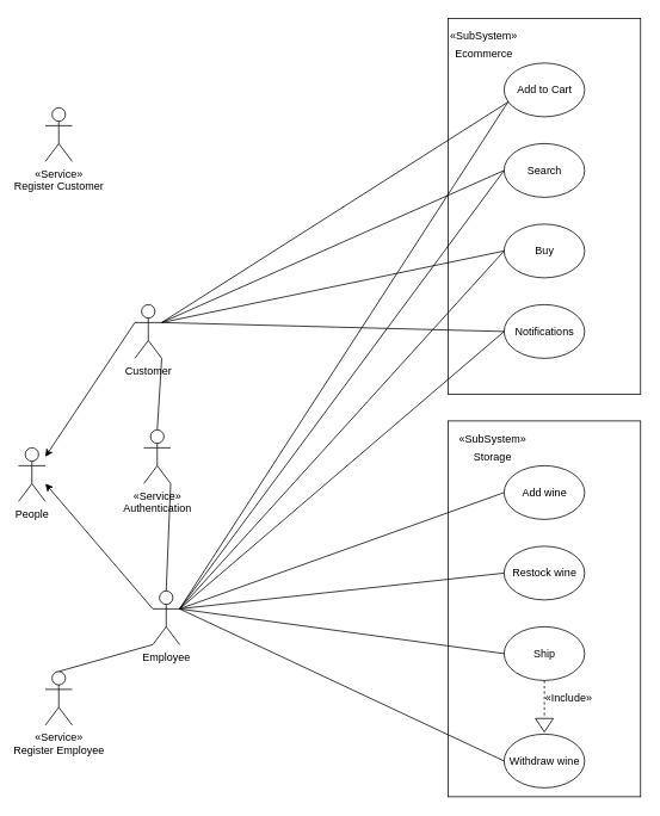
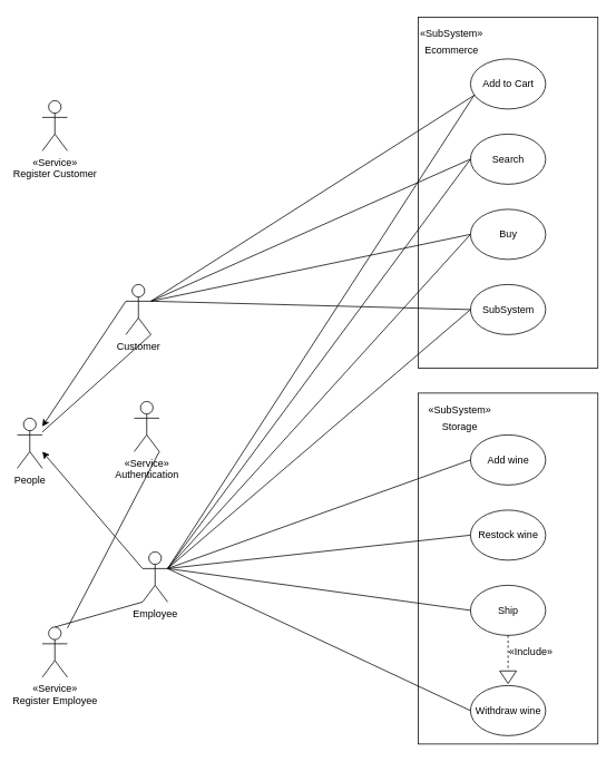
- <mxCell id="9" value="Notifications" style="ellipse;whiteSpace=wrap;html=1;fillColor=none;" parent="2" vertex="1"><mxGeometry x="62.5" y="320" width="90" height="60" as="geometry" /></mxCell>
+ <mxCell id="9" value="SubSystem" style="ellipse;whiteSpace=wrap;html=1;fillColor=none;" parent="2" vertex="1"><mxGeometry x="62.5" y="320" width="90" height="60" as="geometry" /></mxCell>
- <mxCell id="28" value="" style="endArrow=none;html=1;entryX=0.5;entryY=0;entryDx=0;entryDy=0;exitX=1;exitY=1;exitDx=0;exitDy=0;exitPerimeter=0;entryPerimeter=0;" edge="1" parent="1" source="24" target="30"><mxGeometry width="50" height="50" relative="1" as="geometry"><mxPoint x="170" y="420" as="sourcePoint" /><mxPoint x="185" y="480" as="targetPoint" /></mxGeometry></mxCell>
+ <mxCell id="28" value="" style="endArrow=none;html=1;exitX=1;exitY=1;exitDx=0;exitDy=0;exitPerimeter=0;" edge="1" parent="1" source="24" target="22"><mxGeometry width="50" height="50" relative="1" as="geometry"><mxPoint x="170" y="420" as="sourcePoint" /><mxPoint x="185" y="480" as="targetPoint" /></mxGeometry></mxCell>
- <mxCell id="29" value="" style="endArrow=none;html=1;entryX=0.5;entryY=0;entryDx=0;entryDy=0;entryPerimeter=0;exitX=1;exitY=1;exitDx=0;exitDy=0;exitPerimeter=0;" edge="1" parent="1" source="30" target="23"><mxGeometry width="50" height="50" relative="1" as="geometry"><mxPoint x="185" y="580" as="sourcePoint" /><mxPoint x="180" y="640" as="targetPoint" /></mxGeometry></mxCell>
+ <mxCell id="29" value="" style="endArrow=none;html=1;exitX=1;exitY=1;exitDx=0;exitDy=0;exitPerimeter=0;" edge="1" parent="1" source="30" target="31"><mxGeometry width="50" height="50" relative="1" as="geometry"><mxPoint x="185" y="580" as="sourcePoint" /><mxPoint x="180" y="640" as="targetPoint" /></mxGeometry></mxCell>
